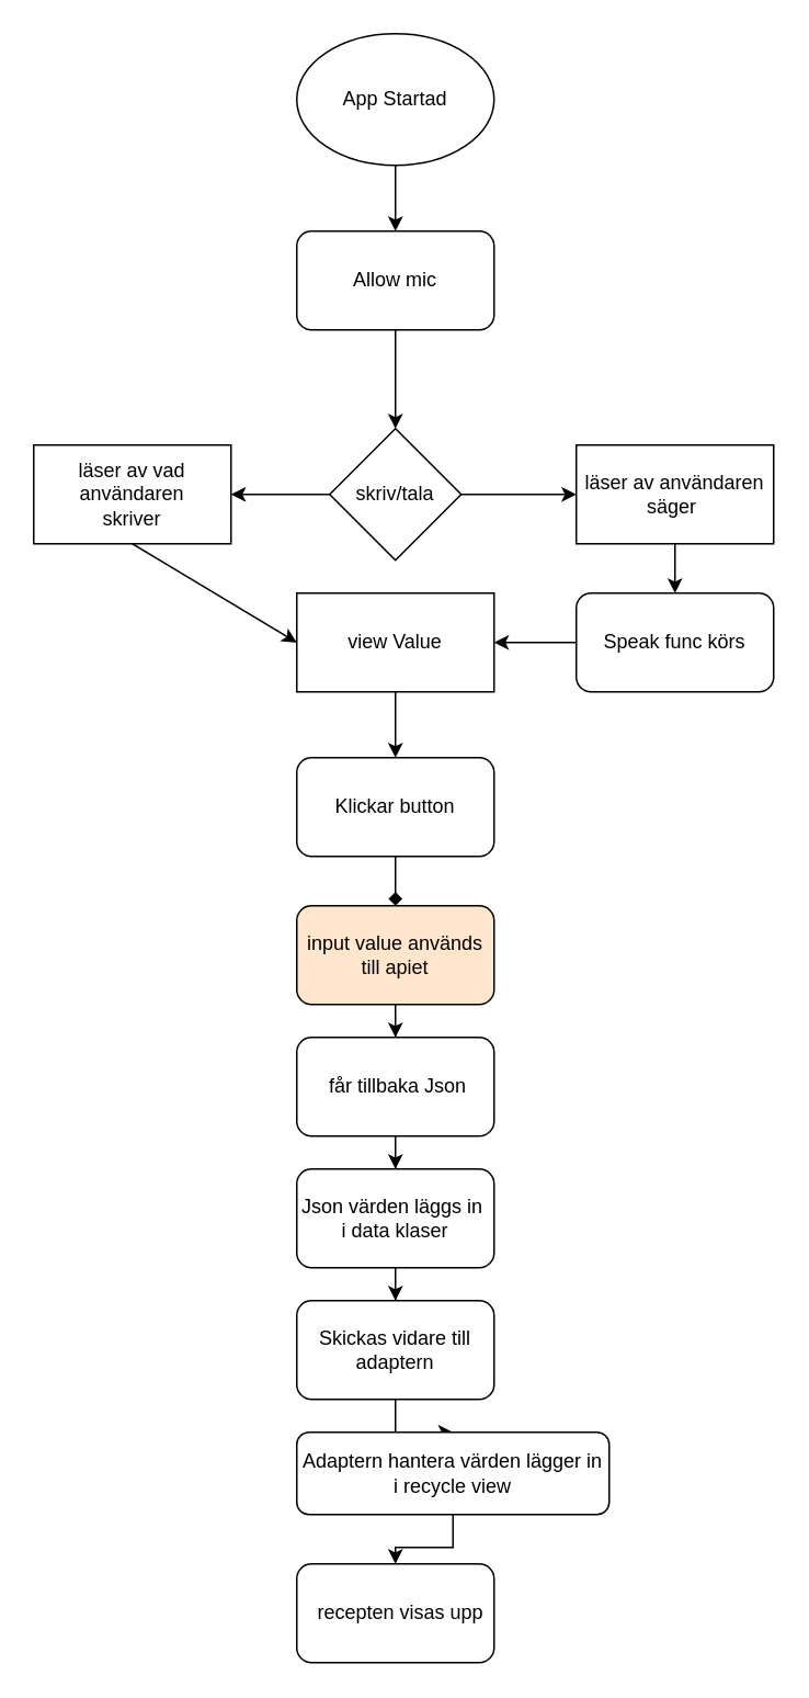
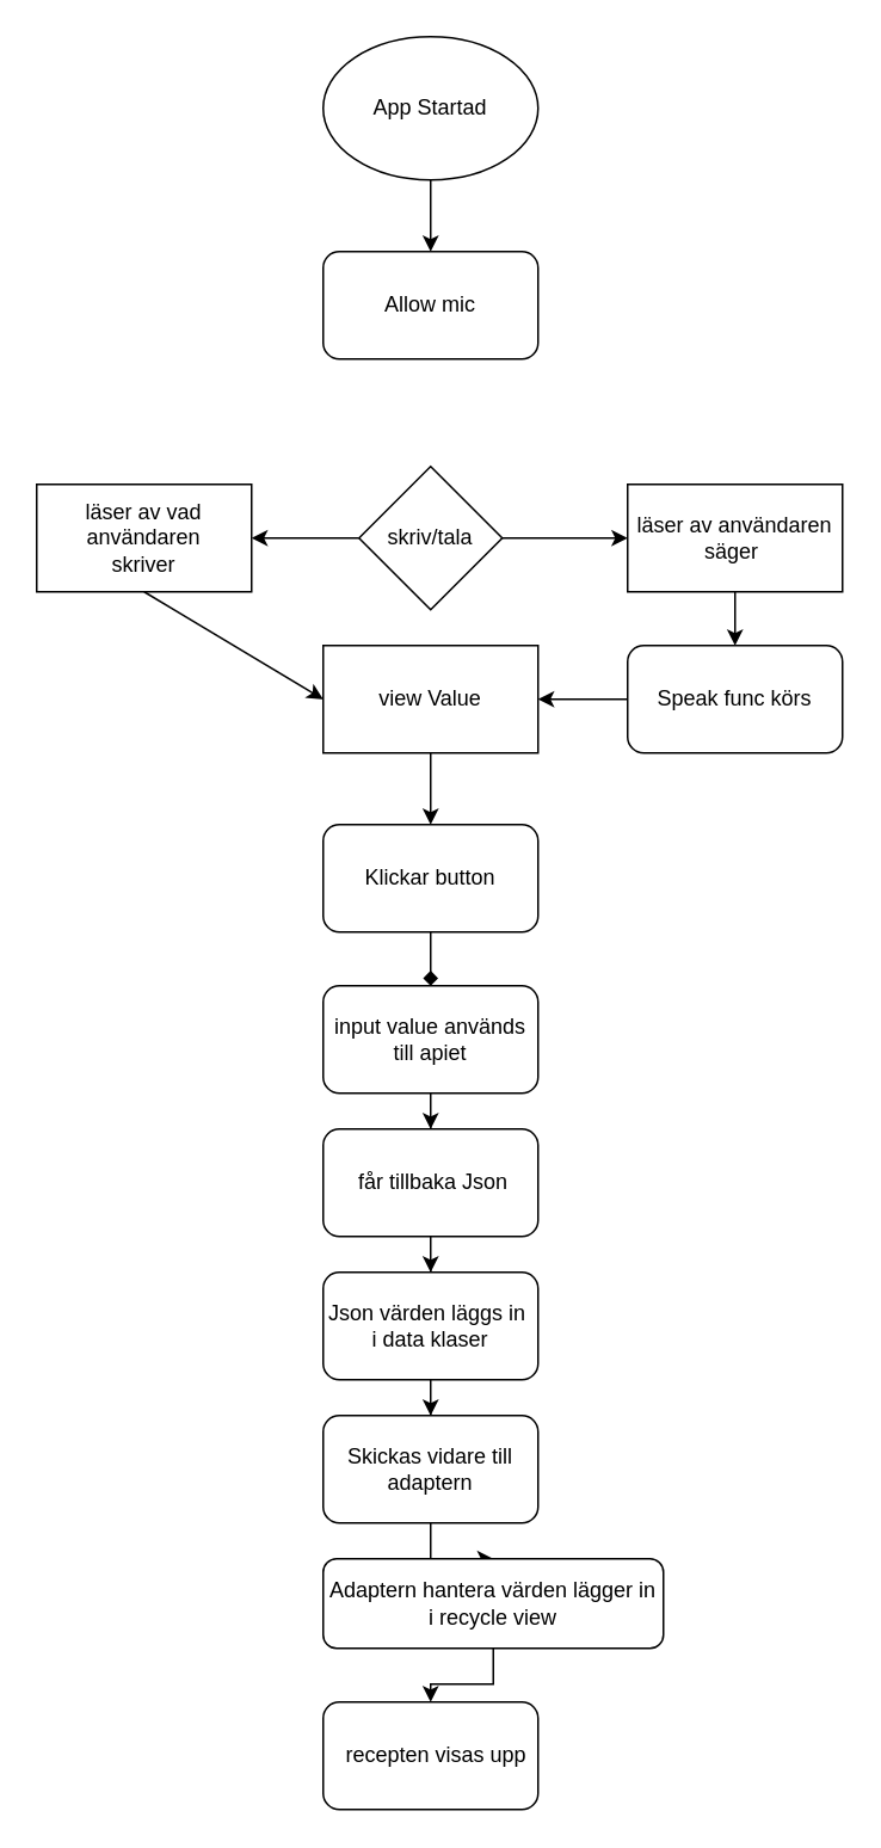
- <mxCell id="9" value="" style="edgeStyle=orthogonalEdgeStyle;rounded=0;orthogonalLoop=1;jettySize=auto;html=1;" edge="1" parent="1" source="10" target="6"><mxGeometry relative="1" as="geometry" /></mxCell>
- <mxCell id="20" value="input value används&lt;br&gt;till apiet" style="whiteSpace=wrap;html=1;rounded=1;fillColor=#ffe6cc;" vertex="1" parent="1"><mxGeometry x="180" y="550" width="120" height="60" as="geometry" /></mxCell>
+ <mxCell id="20" value="input value används&lt;br&gt;till apiet" style="whiteSpace=wrap;html=1;rounded=1;" vertex="1" parent="1"><mxGeometry x="180" y="550" width="120" height="60" as="geometry" /></mxCell>
